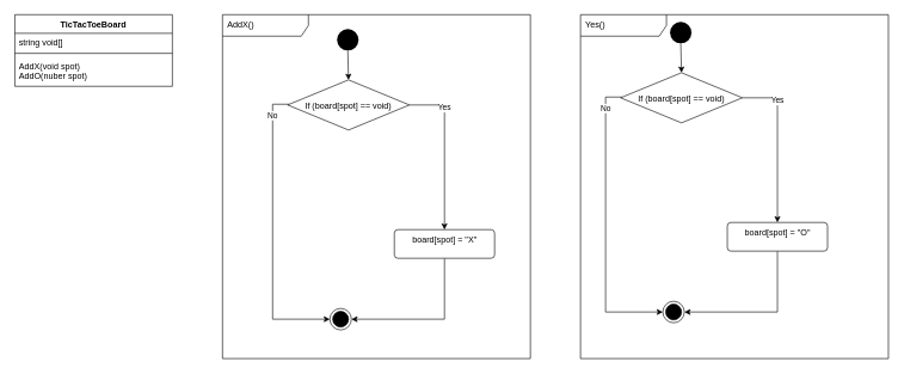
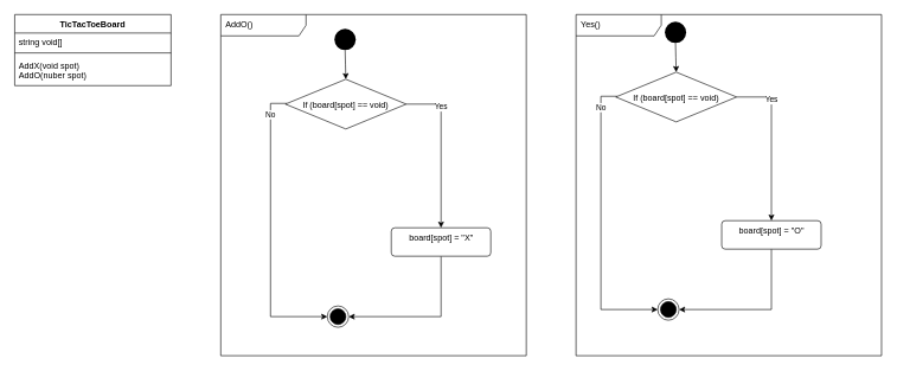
- <mxCell id="16" value="AddX()" style="shape=umlFrame;whiteSpace=wrap;html=1;width=120;height=30;boundedLbl=1;verticalAlign=middle;align=left;spacingLeft=5;" vertex="1" parent="1"><mxGeometry x="310" y="20" width="430" height="480" as="geometry" /></mxCell>
+ <mxCell id="16" value="AddO()" style="shape=umlFrame;whiteSpace=wrap;html=1;width=120;height=30;boundedLbl=1;verticalAlign=middle;align=left;spacingLeft=5;" vertex="1" parent="1"><mxGeometry x="310" y="20" width="430" height="480" as="geometry" /></mxCell>
